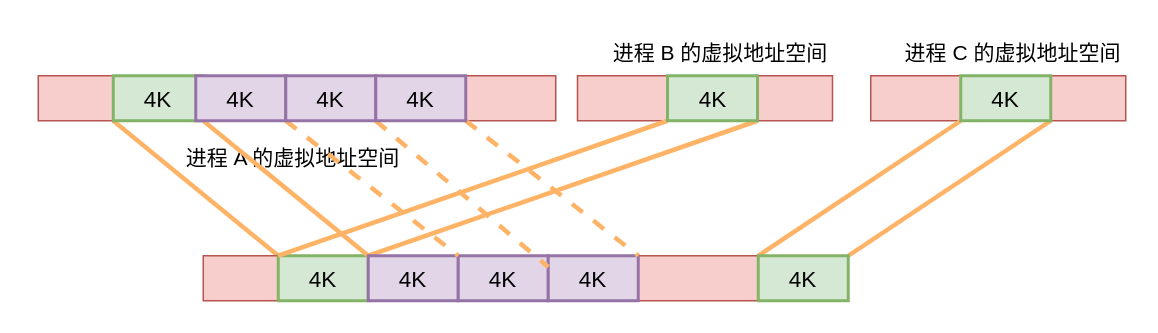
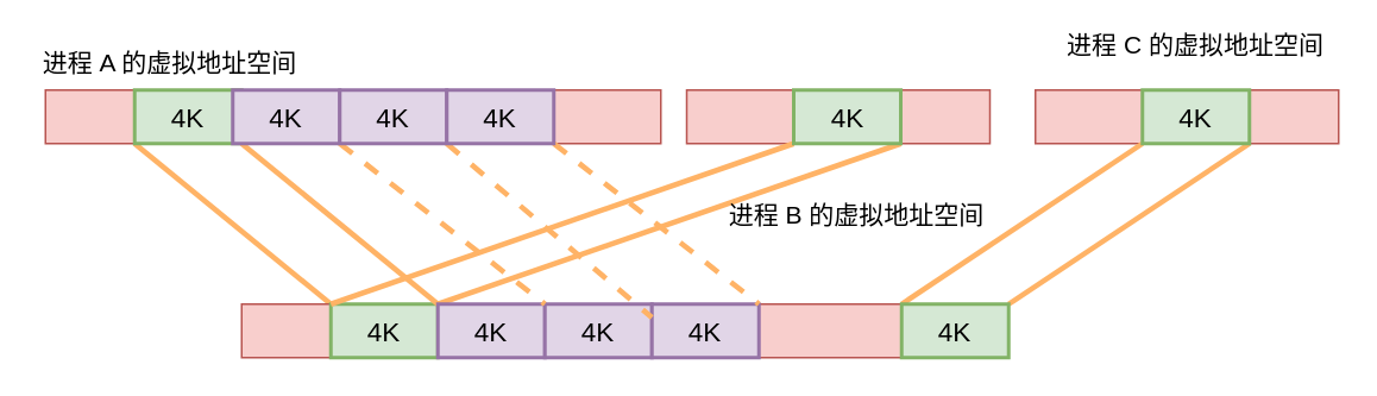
- <mxCell id="14" value="进程 B 的虚拟地址空间" style="text;html=1;strokeColor=none;fillColor=none;align=center;verticalAlign=middle;whiteSpace=wrap;rounded=0;fontSize=14;" vertex="1" parent="1"><mxGeometry x="404.5" y="20" width="150" height="30" as="geometry" /></mxCell>
+ <mxCell id="14" value="进程 B 的虚拟地址空间" style="text;html=1;strokeColor=none;fillColor=none;align=center;verticalAlign=middle;whiteSpace=wrap;rounded=0;fontSize=14;" vertex="1" parent="1"><mxGeometry x="404.5" y="105" width="150" height="30" as="geometry" /></mxCell>
- <mxCell id="20" value="进程 C 的虚拟地址空间" style="text;html=1;strokeColor=none;fillColor=none;align=center;verticalAlign=middle;whiteSpace=wrap;rounded=0;fontSize=14;" vertex="1" parent="1"><mxGeometry x="600" y="20" width="150" height="30" as="geometry" /></mxCell>
+ <mxCell id="20" value="进程 C 的虚拟地址空间" style="text;html=1;strokeColor=none;fillColor=none;align=center;verticalAlign=middle;whiteSpace=wrap;rounded=0;fontSize=14;" vertex="1" parent="1"><mxGeometry x="595" y="10" width="150" height="30" as="geometry" /></mxCell>
- <mxCell id="5" value="进程 A 的虚拟地址空间" style="text;html=1;strokeColor=none;fillColor=none;align=center;verticalAlign=middle;whiteSpace=wrap;rounded=0;fontSize=14;" parent="1" vertex="1"><mxGeometry x="120" y="90" width="150" height="30" as="geometry" /></mxCell>
+ <mxCell id="5" value="进程 A 的虚拟地址空间" style="text;html=1;strokeColor=none;fillColor=none;align=center;verticalAlign=middle;whiteSpace=wrap;rounded=0;fontSize=14;" parent="1" vertex="1"><mxGeometry x="20" y="20" width="150" height="30" as="geometry" /></mxCell>
